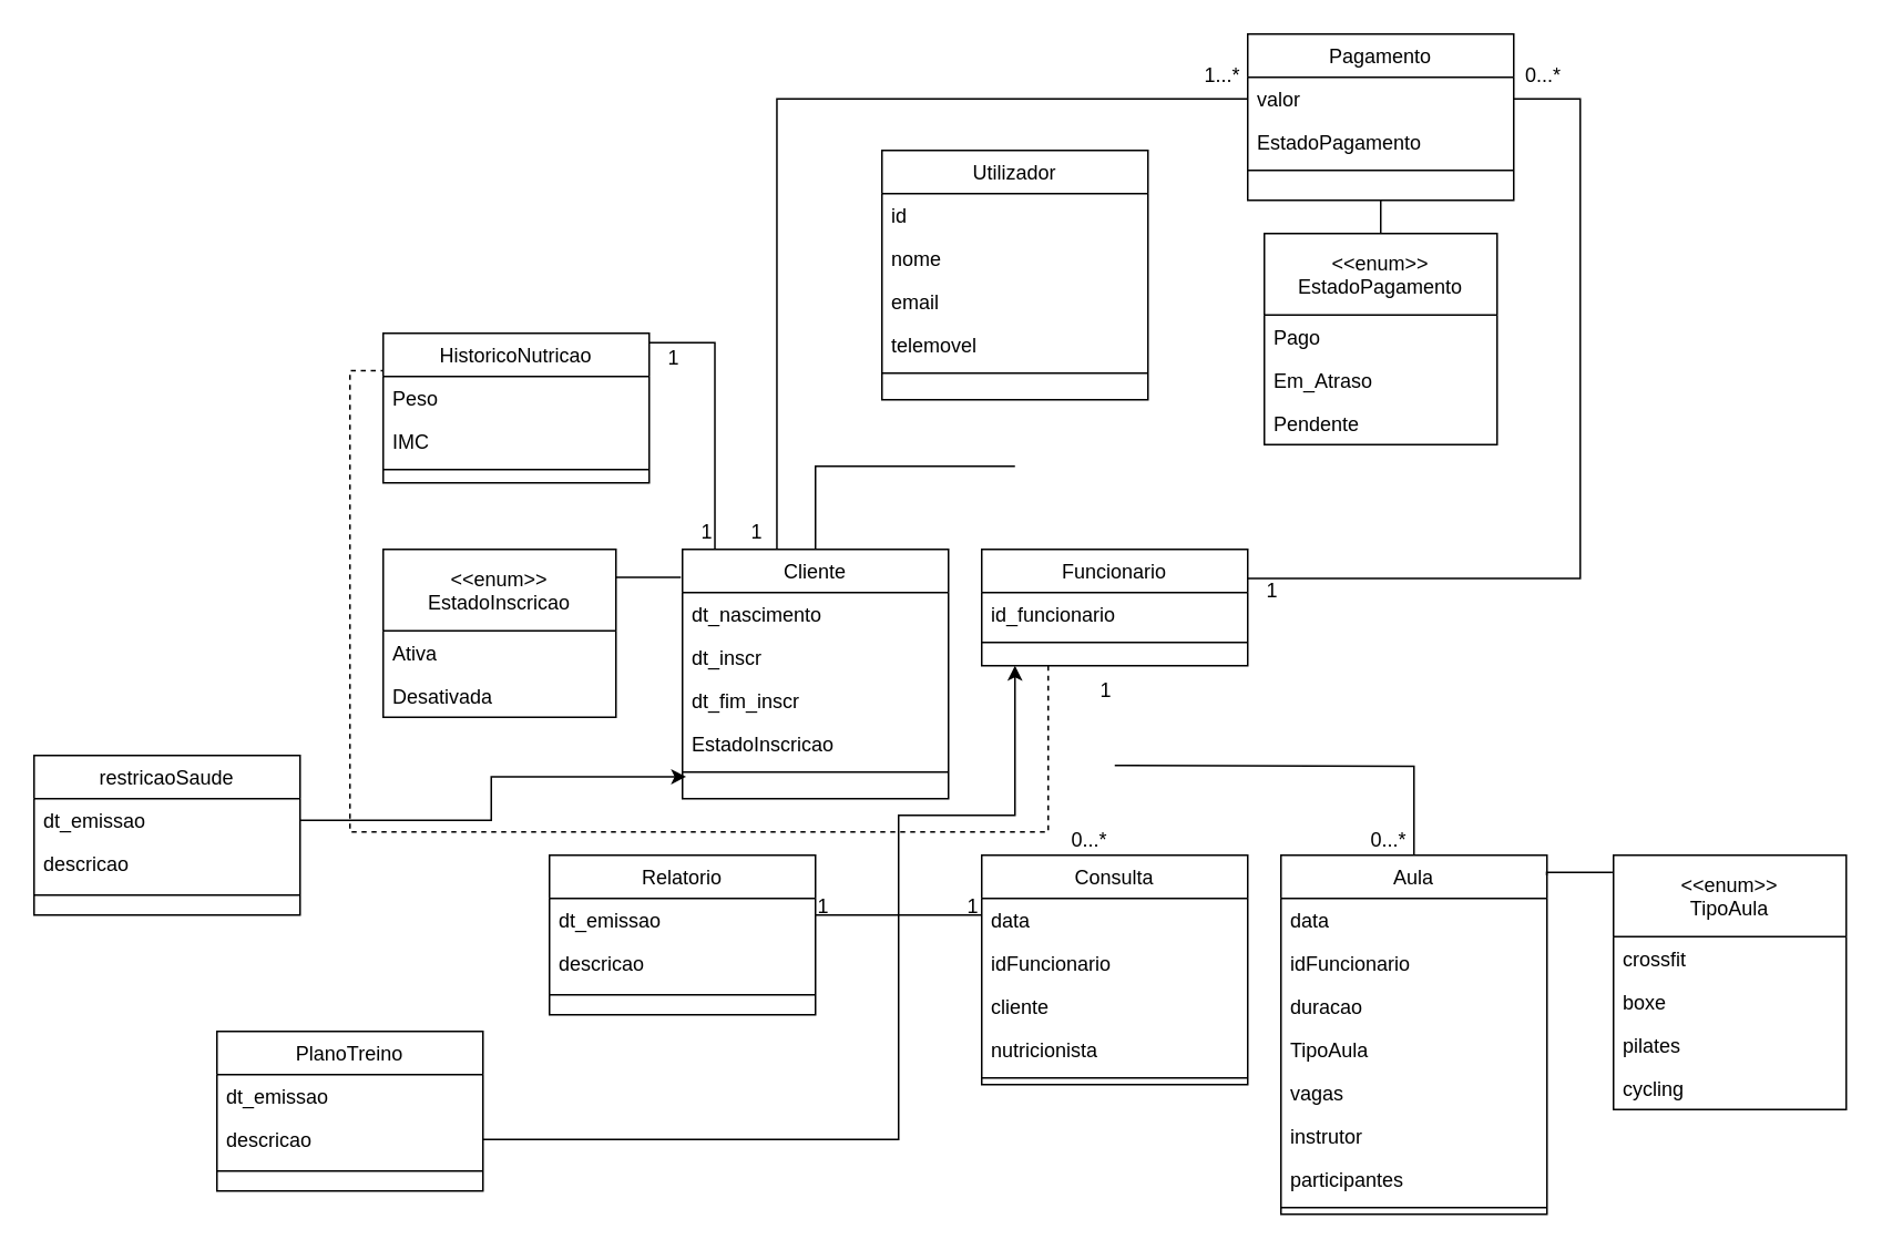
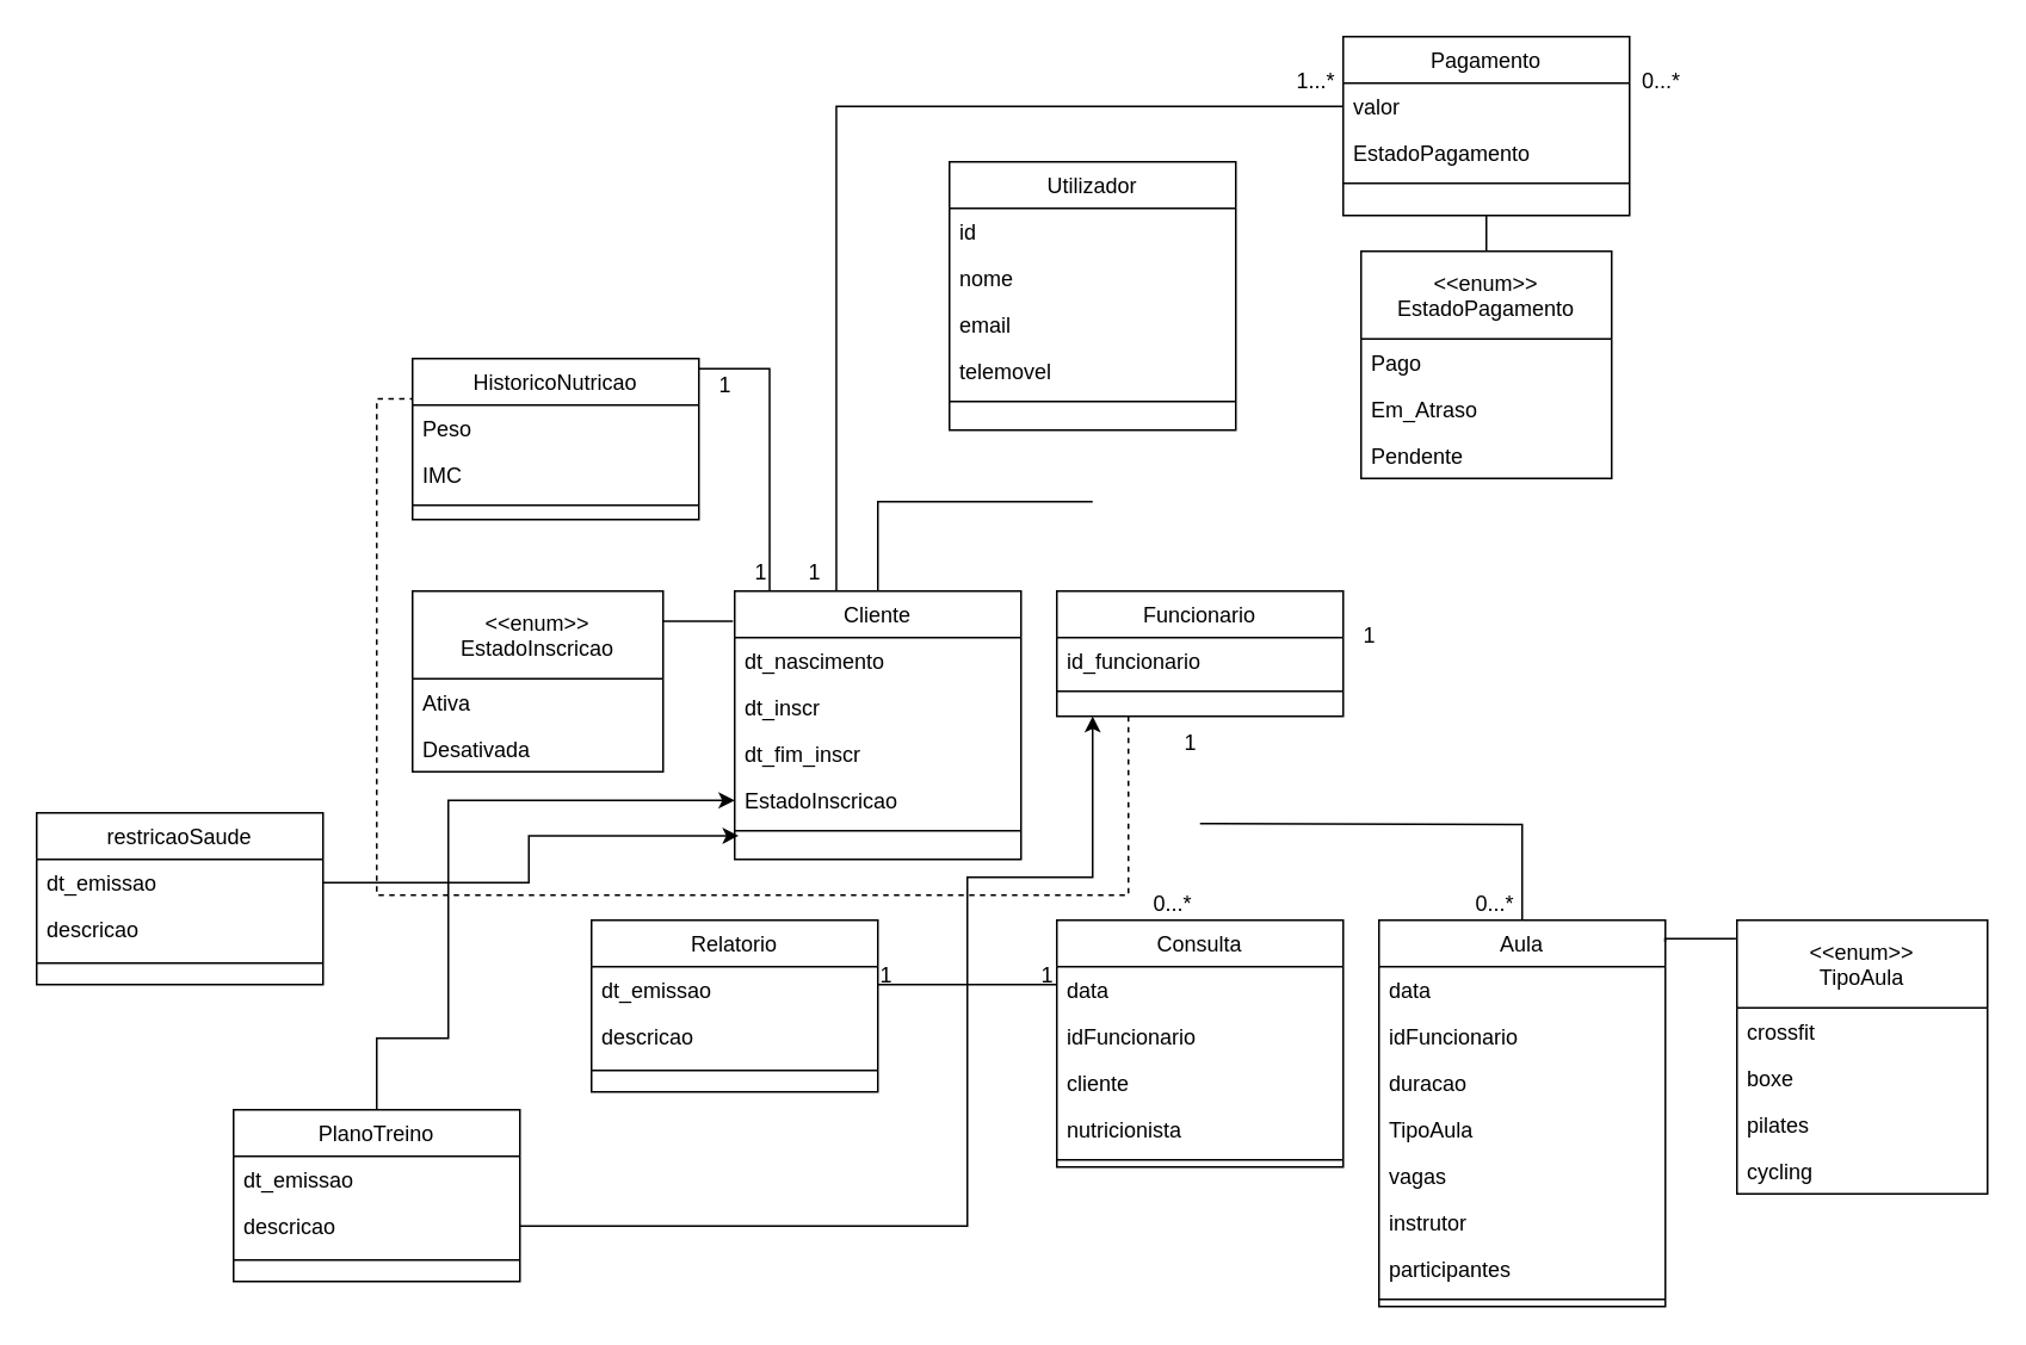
- <mxCell id="8" style="edgeStyle=orthogonalEdgeStyle;rounded=0;orthogonalLoop=1;jettySize=auto;html=1;exitX=1;exitY=0.25;exitDx=0;exitDy=0;entryX=1;entryY=0.5;entryDx=0;entryDy=0;endArrow=none;endFill=0;" parent="1" source="18" target="52" edge="1"><mxGeometry relative="1" as="geometry"><mxPoint x="1070" y="330" as="sourcePoint" /><Array as="points"><mxPoint x="950" y="348" /><mxPoint x="950" y="59" /></Array></mxGeometry></mxCell>
+ <mxCell id="77" style="edgeStyle=orthogonalEdgeStyle;rounded=0;orthogonalLoop=1;jettySize=auto;html=1;exitX=0.5;exitY=0;exitDx=0;exitDy=0;entryX=0;entryY=0.5;entryDx=0;entryDy=0;" edge="1" parent="1" source="78" target="28"><mxGeometry relative="1" as="geometry"><Array as="points"><mxPoint x="210" y="580" /><mxPoint x="250" y="580" /><mxPoint x="250" y="447" /></Array></mxGeometry></mxCell>
